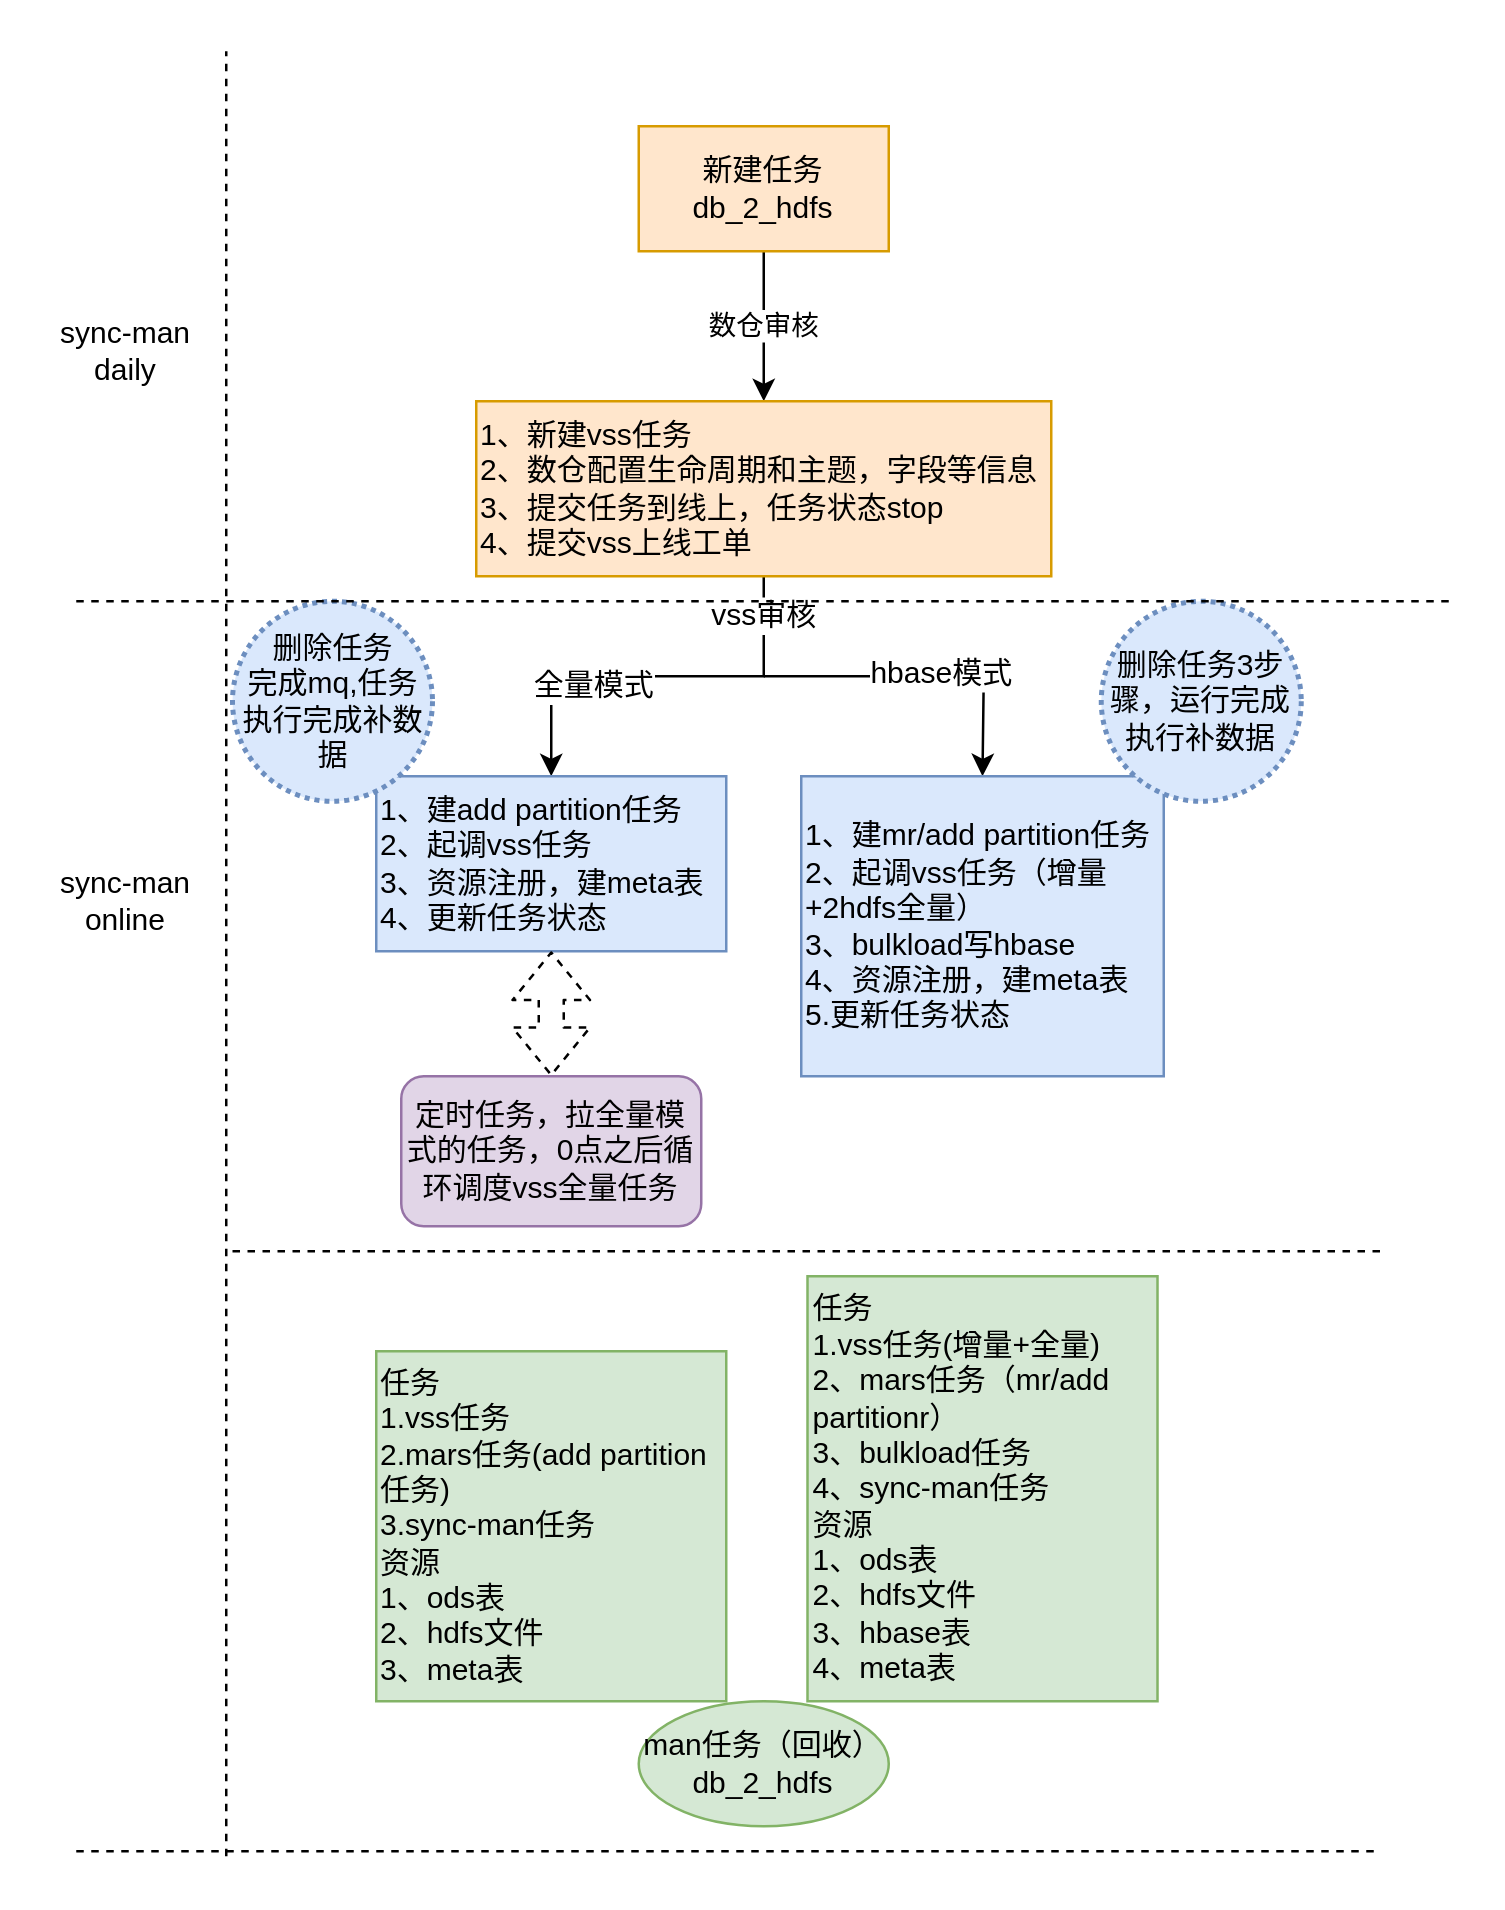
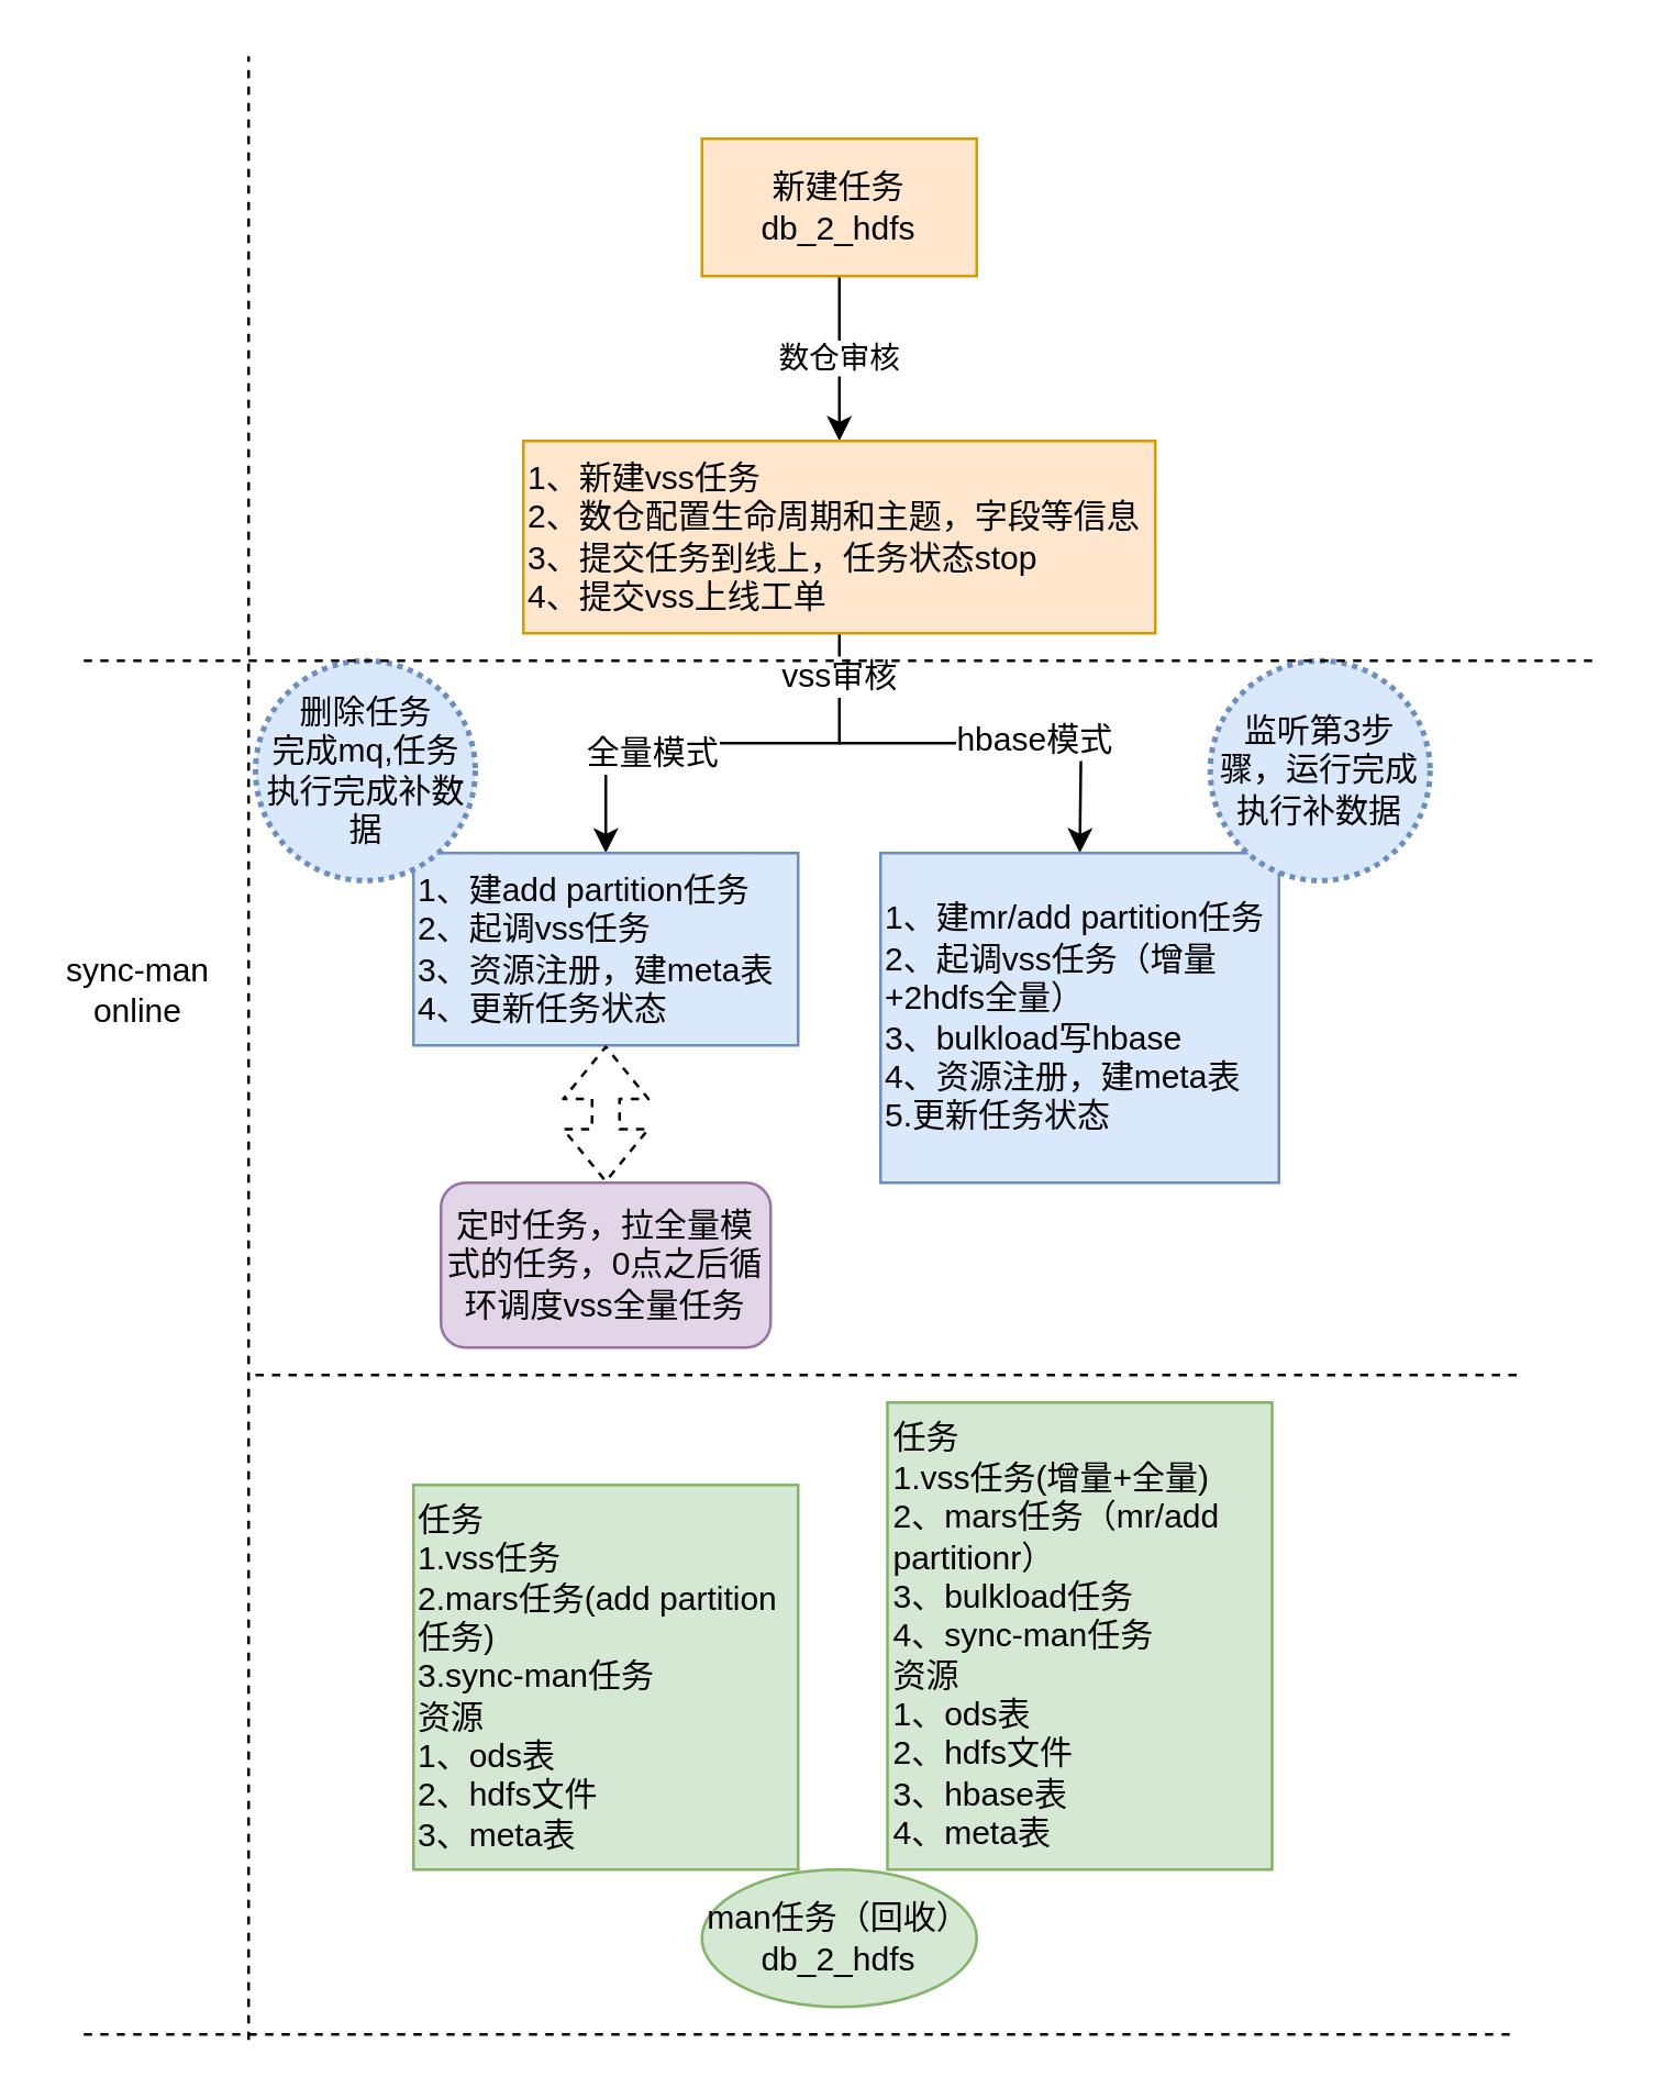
- <mxCell id="22" value="sync-man&lt;br&gt;daily" style="text;html=1;strokeColor=none;fillColor=none;align=center;verticalAlign=middle;whiteSpace=wrap;rounded=0;" vertex="1" parent="1"><mxGeometry x="20" y="130" width="60" height="20" as="geometry" /></mxCell>
- <mxCell id="14" value="删除任务3步骤，运行完成执行补数据" style="ellipse;whiteSpace=wrap;html=1;aspect=fixed;fillColor=#dae8fc;strokeColor=#6c8ebf;dashed=1;strokeWidth=2;dashPattern=1 1;" vertex="1" parent="1"><mxGeometry x="440" y="240" width="80" height="80" as="geometry" /></mxCell>
+ <mxCell id="14" value="监听第3步骤，运行完成执行补数据" style="ellipse;whiteSpace=wrap;html=1;aspect=fixed;fillColor=#dae8fc;strokeColor=#6c8ebf;dashed=1;strokeWidth=2;dashPattern=1 1;" vertex="1" parent="1"><mxGeometry x="440" y="240" width="80" height="80" as="geometry" /></mxCell>
